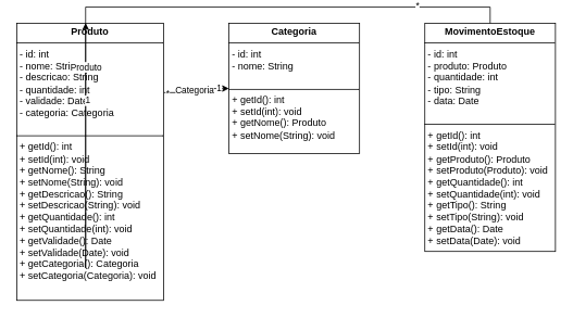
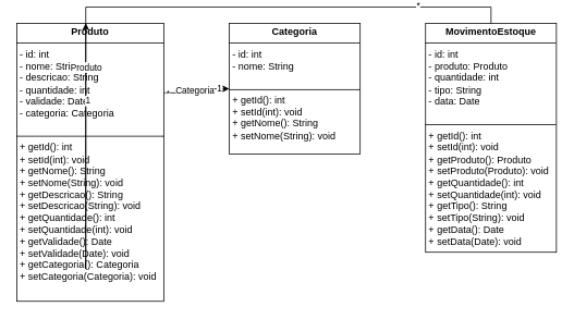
- <mxCell id="7" value="&lt;p style=&quot;margin:0px;margin-top:4px;text-align:center;&quot;&gt;&lt;b&gt;Categoria&lt;/b&gt;&lt;/p&gt;&lt;hr size=&quot;1&quot; style=&quot;border-style:solid;&quot;&gt;&lt;p style=&quot;margin:0px;margin-left:4px;&quot;&gt;- id: int&lt;/p&gt;&lt;p style=&quot;margin:0px;margin-left:4px;&quot;&gt;- nome: String&lt;/p&gt;&lt;div&gt;&lt;br&gt;&lt;/div&gt;&lt;hr size=&quot;1&quot; style=&quot;border-style:solid;&quot;&gt;&lt;p style=&quot;margin:0px;margin-left:4px;&quot;&gt;+ getId(): int&lt;/p&gt;&lt;p style=&quot;margin:0px;margin-left:4px;&quot;&gt;+ setId(int): void&lt;/p&gt;&lt;p style=&quot;margin:0px;margin-left:4px;&quot;&gt;+ getNome(): Produto&lt;/p&gt;&lt;p style=&quot;margin:0px;margin-left:4px;&quot;&gt;+ setNome(String): void&lt;/p&gt;&lt;div&gt;&lt;br&gt;&lt;/div&gt;" style="verticalAlign=top;align=left;overflow=fill;html=1;whiteSpace=wrap;" vertex="1" parent="1"><mxGeometry x="280" y="20" width="160" height="160" as="geometry" /></mxCell>
+ <mxCell id="7" value="&lt;p style=&quot;margin:0px;margin-top:4px;text-align:center;&quot;&gt;&lt;b&gt;Categoria&lt;/b&gt;&lt;/p&gt;&lt;hr size=&quot;1&quot; style=&quot;border-style:solid;&quot;&gt;&lt;p style=&quot;margin:0px;margin-left:4px;&quot;&gt;- id: int&lt;/p&gt;&lt;p style=&quot;margin:0px;margin-left:4px;&quot;&gt;- nome: String&lt;/p&gt;&lt;div&gt;&lt;br&gt;&lt;/div&gt;&lt;hr size=&quot;1&quot; style=&quot;border-style:solid;&quot;&gt;&lt;p style=&quot;margin:0px;margin-left:4px;&quot;&gt;+ getId(): int&lt;/p&gt;&lt;p style=&quot;margin:0px;margin-left:4px;&quot;&gt;+ setId(int): void&lt;/p&gt;&lt;p style=&quot;margin:0px;margin-left:4px;&quot;&gt;+ getNome(): String&lt;/p&gt;&lt;p style=&quot;margin:0px;margin-left:4px;&quot;&gt;+ setNome(String): void&lt;/p&gt;&lt;div&gt;&lt;br&gt;&lt;/div&gt;" style="verticalAlign=top;align=left;overflow=fill;html=1;whiteSpace=wrap;" vertex="1" parent="1"><mxGeometry x="280" y="20" width="160" height="160" as="geometry" /></mxCell>
